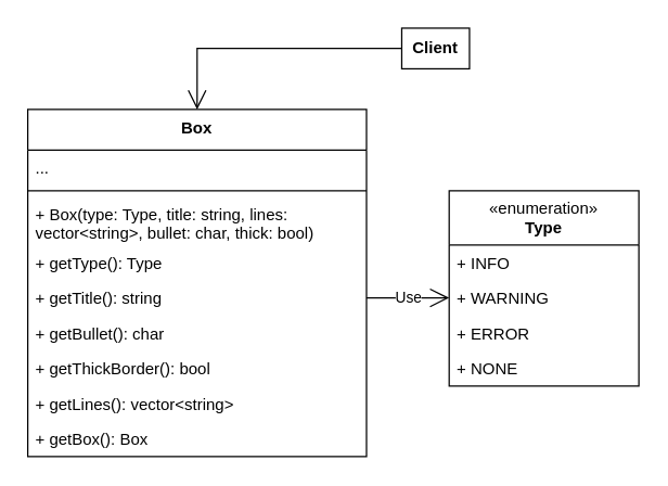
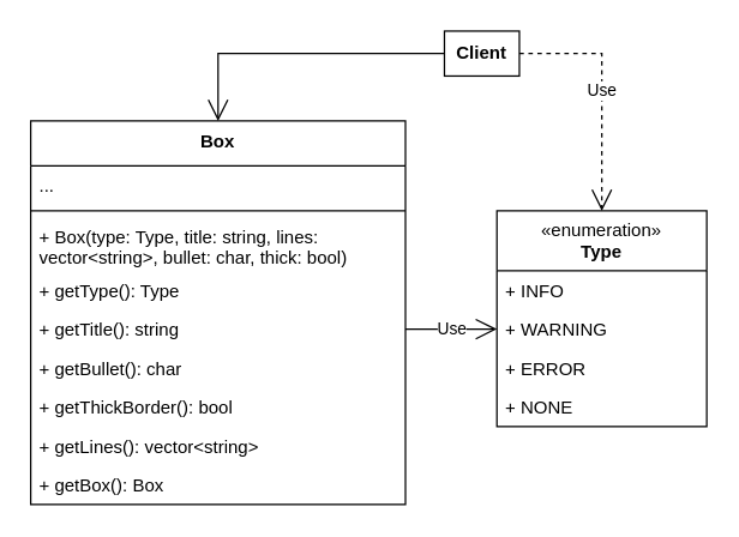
+ <mxCell id="20" value="Use" style="endArrow=open;endSize=12;dashed=1;html=1;rounded=0;exitX=1;exitY=0.5;exitDx=0;exitDy=0;entryX=0.5;entryY=0;entryDx=0;entryDy=0;" edge="1" parent="1" source="2" target="3"><mxGeometry width="160" relative="1" as="geometry"><mxPoint x="331" y="50" as="sourcePoint" /><mxPoint x="491" y="50" as="targetPoint" /><Array as="points"><mxPoint x="401" y="35" /></Array></mxGeometry></mxCell>
